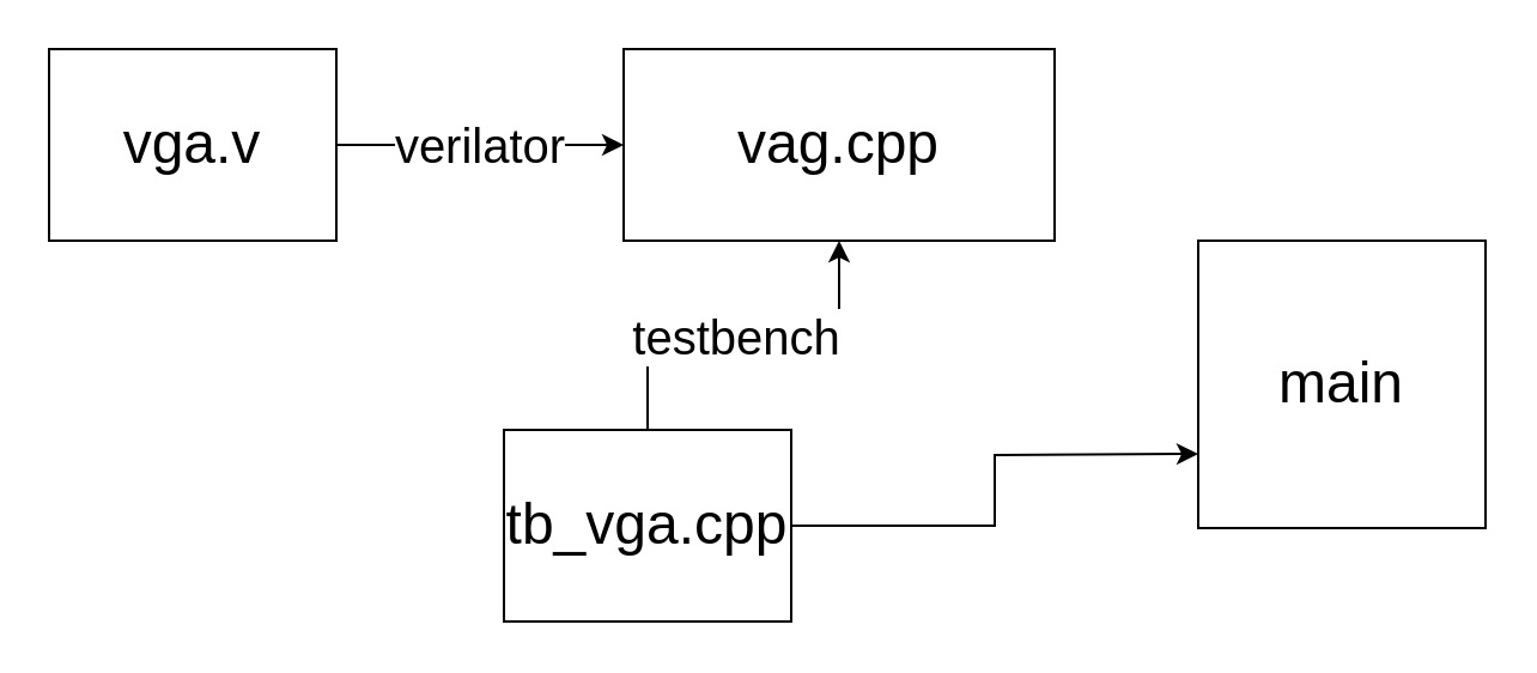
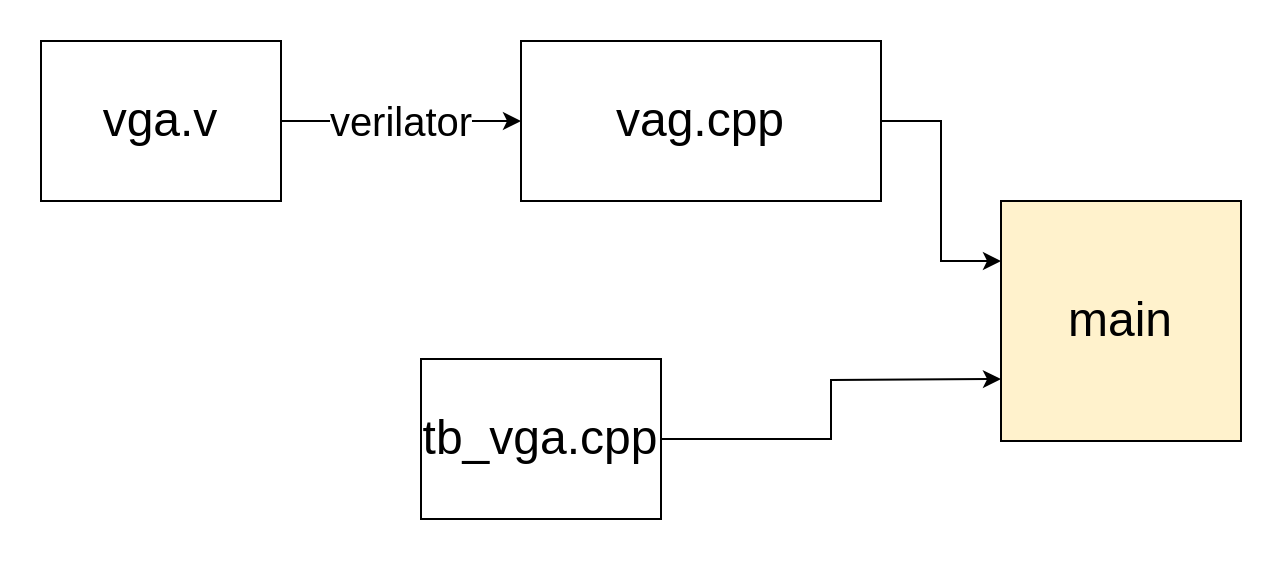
+ <mxCell id="6" style="edgeStyle=orthogonalEdgeStyle;rounded=0;orthogonalLoop=1;jettySize=auto;html=1;exitX=1;exitY=0.5;exitDx=0;exitDy=0;entryX=0;entryY=0.25;entryDx=0;entryDy=0;" edge="1" parent="1" source="7" target="12"><mxGeometry relative="1" as="geometry" /></mxCell>
- <mxCell id="9" style="edgeStyle=orthogonalEdgeStyle;rounded=0;orthogonalLoop=1;jettySize=auto;html=1;exitX=0.5;exitY=0;exitDx=0;exitDy=0;entryX=0.5;entryY=1;entryDx=0;entryDy=0;" edge="1" parent="1" source="11" target="7"><mxGeometry relative="1" as="geometry" /></mxCell>
- <mxCell id="10" value="&lt;font style=&quot;font-size: 20px;&quot;&gt;testbench&lt;/font&gt;" style="edgeLabel;html=1;align=center;verticalAlign=middle;resizable=0;points=[];" vertex="1" connectable="0" parent="9"><mxGeometry x="-0.05" relative="1" as="geometry"><mxPoint as="offset" /></mxGeometry></mxCell>
- <mxCell id="12" value="&lt;font style=&quot;font-size: 24px;&quot;&gt;main&lt;/font&gt;" style="rounded=0;whiteSpace=wrap;html=1;" vertex="1" parent="1"><mxGeometry x="500" y="100" width="120" height="120" as="geometry" /></mxCell>
+ <mxCell id="12" value="&lt;font style=&quot;font-size: 24px;&quot;&gt;main&lt;/font&gt;" style="rounded=0;whiteSpace=wrap;html=1;fillColor=#fff2cc;" vertex="1" parent="1"><mxGeometry x="500" y="100" width="120" height="120" as="geometry" /></mxCell>
